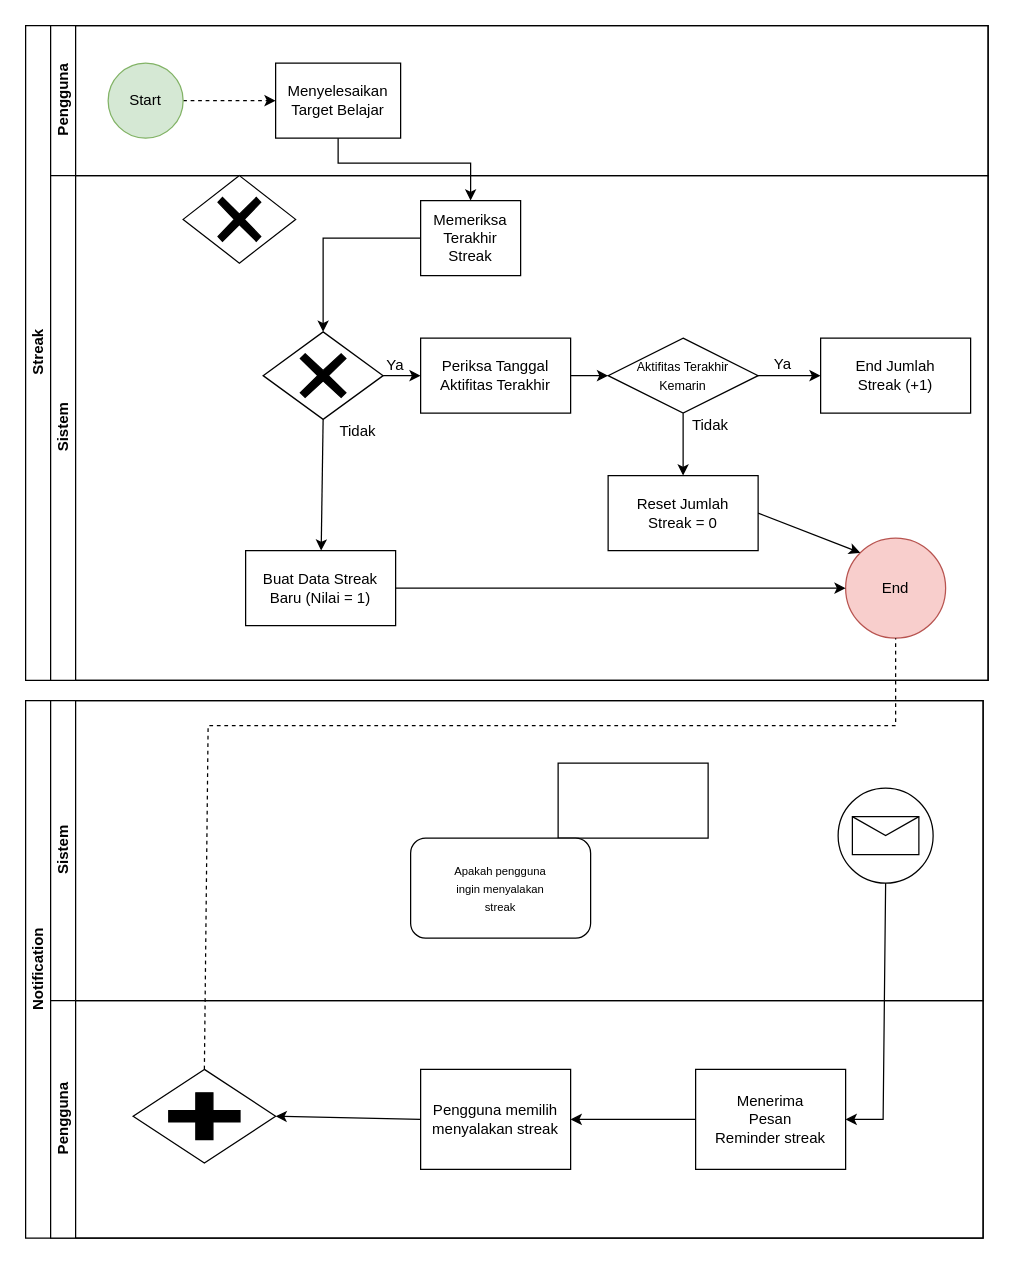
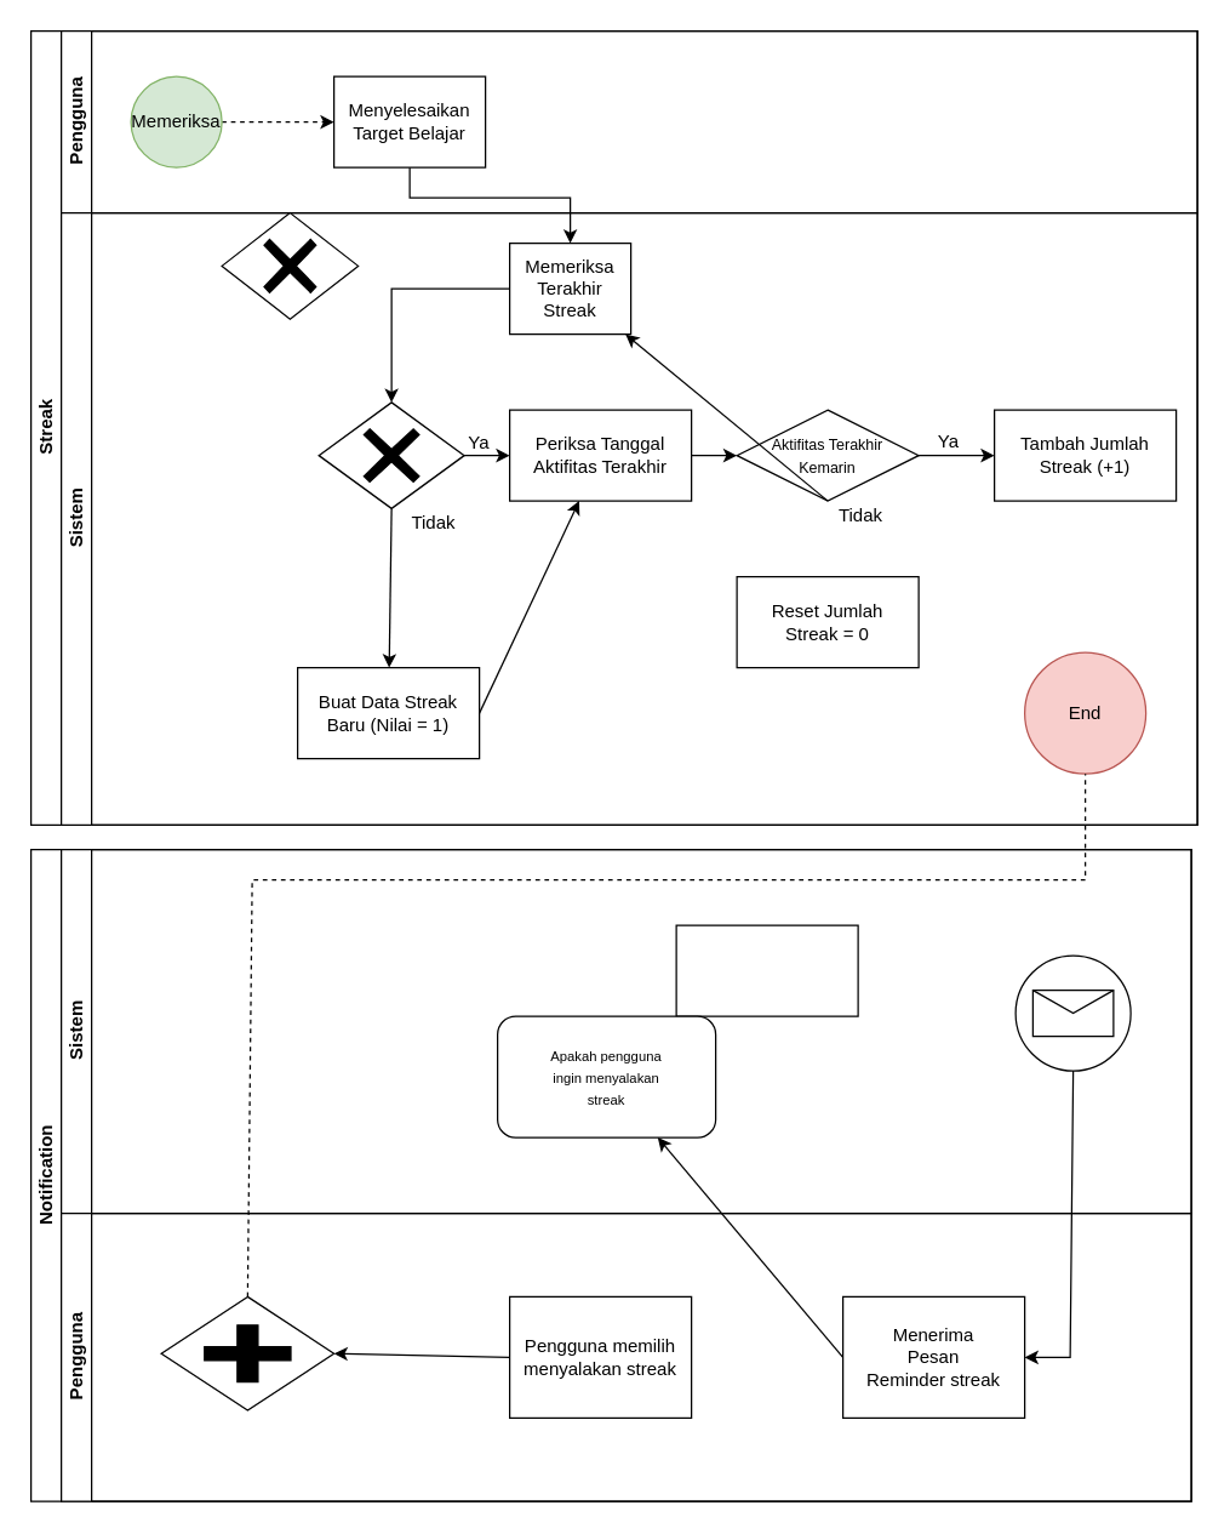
- <mxCell id="5" value="Start" style="ellipse;whiteSpace=wrap;html=1;fillColor=#d5e8d4;strokeColor=#82b366;" parent="3" vertex="1"><mxGeometry x="46" y="30" width="60" height="60" as="geometry" /></mxCell>
+ <mxCell id="5" value="Memeriksa" style="ellipse;whiteSpace=wrap;html=1;fillColor=#d5e8d4;strokeColor=#82b366;" parent="3" vertex="1"><mxGeometry x="46" y="30" width="60" height="60" as="geometry" /></mxCell>
- <mxCell id="16" value="End Jumlah&lt;div&gt;Streak (+1)&lt;/div&gt;" style="rounded=0;whiteSpace=wrap;html=1;" parent="8" vertex="1"><mxGeometry x="616" y="130" width="120" height="60" as="geometry" /></mxCell>
+ <mxCell id="16" value="Tambah Jumlah&lt;div&gt;Streak (+1)&lt;/div&gt;" style="rounded=0;whiteSpace=wrap;html=1;" parent="8" vertex="1"><mxGeometry x="616" y="130" width="120" height="60" as="geometry" /></mxCell>
- <mxCell id="20" value="" style="endArrow=classic;html=1;rounded=0;exitX=0.5;exitY=1;exitDx=0;exitDy=0;entryX=0.5;entryY=0;entryDx=0;entryDy=0;" parent="8" source="14" target="19" edge="1"><mxGeometry width="50" height="50" relative="1" as="geometry"><mxPoint x="470" y="170" as="sourcePoint" /><mxPoint x="520" y="120" as="targetPoint" /></mxGeometry></mxCell>
+ <mxCell id="20" value="" style="endArrow=classic;html=1;rounded=0;exitX=0.5;exitY=1;exitDx=0;exitDy=0;" parent="8" source="14" target="10" edge="1"><mxGeometry width="50" height="50" relative="1" as="geometry"><mxPoint x="470" y="170" as="sourcePoint" /><mxPoint x="520" y="120" as="targetPoint" /></mxGeometry></mxCell>
- <mxCell id="27" value="" style="endArrow=classic;html=1;rounded=0;exitX=1;exitY=0.5;exitDx=0;exitDy=0;entryX=0;entryY=0;entryDx=0;entryDy=0;" parent="8" source="19" target="25" edge="1"><mxGeometry width="50" height="50" relative="1" as="geometry"><mxPoint x="480" y="170" as="sourcePoint" /><mxPoint x="530" y="120" as="targetPoint" /></mxGeometry></mxCell>
- <mxCell id="26" value="" style="endArrow=classic;html=1;rounded=0;exitX=1;exitY=0.5;exitDx=0;exitDy=0;entryX=0;entryY=0.5;entryDx=0;entryDy=0;" parent="8" source="23" target="25" edge="1"><mxGeometry width="50" height="50" relative="1" as="geometry"><mxPoint x="360" y="170" as="sourcePoint" /><mxPoint x="410" y="120" as="targetPoint" /></mxGeometry></mxCell>
+ <mxCell id="26" value="" style="endArrow=classic;html=1;rounded=0;exitX=1;exitY=0.5;exitDx=0;exitDy=0;" parent="8" source="23" target="11" edge="1"><mxGeometry width="50" height="50" relative="1" as="geometry"><mxPoint x="360" y="170" as="sourcePoint" /><mxPoint x="410" y="120" as="targetPoint" /></mxGeometry></mxCell>
- <mxCell id="39" value="" style="endArrow=classic;html=1;rounded=0;exitX=0;exitY=0.5;exitDx=0;exitDy=0;exitPerimeter=0;entryX=1;entryY=0.5;entryDx=0;entryDy=0;entryPerimeter=0;" edge="1" parent="35" source="36" target="37"><mxGeometry width="50" height="50" relative="1" as="geometry"><mxPoint x="296" y="-10" as="sourcePoint" /><mxPoint x="346" y="-60" as="targetPoint" /></mxGeometry></mxCell>
+ <mxCell id="39" value="" style="endArrow=classic;html=1;rounded=0;exitX=0;exitY=0.5;exitDx=0;exitDy=0;exitPerimeter=0;" edge="1" parent="35" source="36" target="34"><mxGeometry width="50" height="50" relative="1" as="geometry"><mxPoint x="296" y="-10" as="sourcePoint" /><mxPoint x="346" y="-60" as="targetPoint" /></mxGeometry></mxCell>
